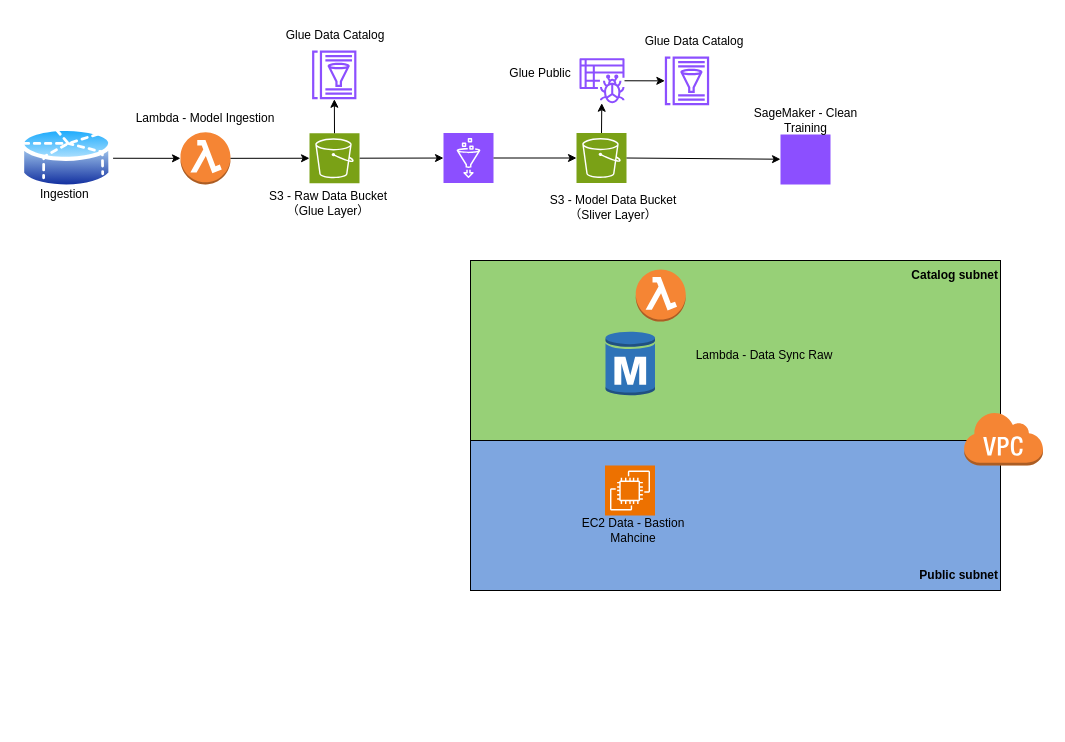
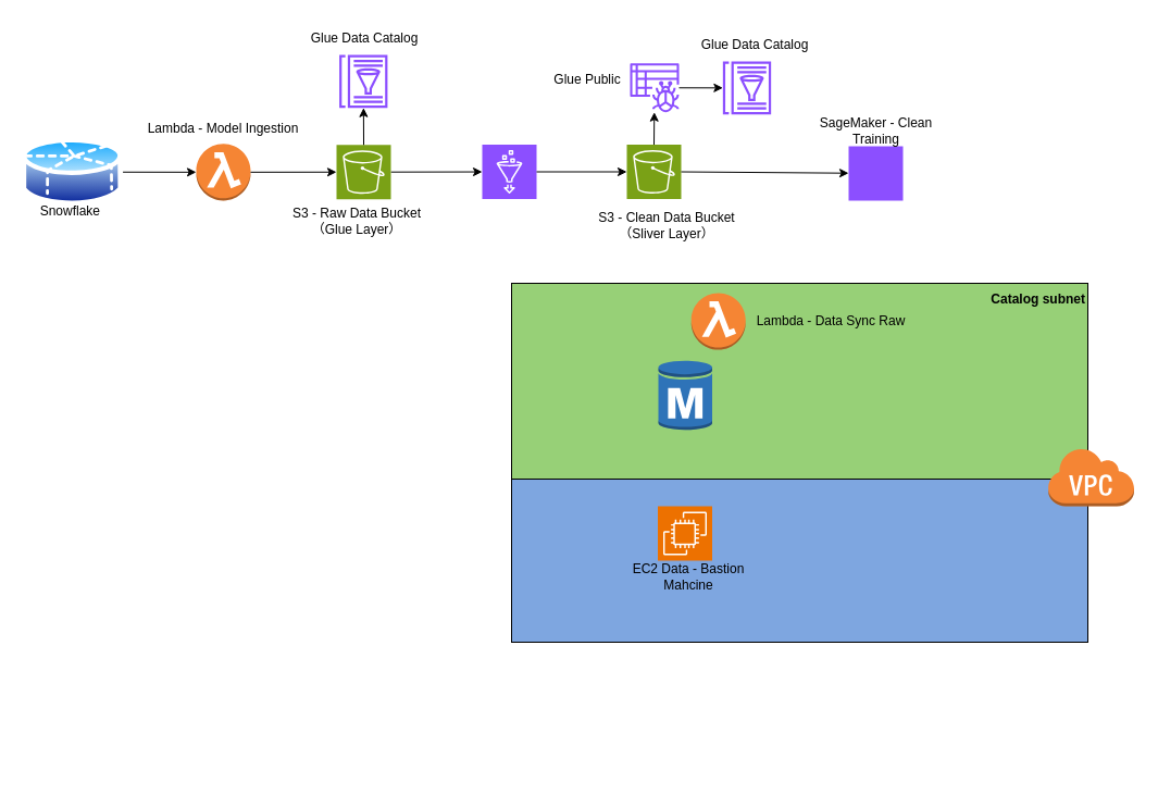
- <mxCell id="8" value="Ingestion&amp;nbsp;" style="text;html=1;align=center;verticalAlign=middle;whiteSpace=wrap;rounded=0;" parent="1" vertex="1"><mxGeometry x="36.29" y="178.5" width="60" height="30" as="geometry" /></mxCell>
+ <mxCell id="8" value="Snowflake&amp;nbsp;" style="text;html=1;align=center;verticalAlign=middle;whiteSpace=wrap;rounded=0;" parent="1" vertex="1"><mxGeometry x="36.29" y="178.5" width="60" height="30" as="geometry" /></mxCell>
- <mxCell id="26" value="S3 - Model Data Bucket&lt;div&gt;（Sliver Layer）&lt;/div&gt;" style="text;html=1;align=center;verticalAlign=middle;whiteSpace=wrap;rounded=0;" vertex="1" parent="1"><mxGeometry x="543" y="192" width="140" height="30" as="geometry" /></mxCell>
+ <mxCell id="26" value="S3 - Clean Data Bucket&lt;div&gt;（Sliver Layer）&lt;/div&gt;" style="text;html=1;align=center;verticalAlign=middle;whiteSpace=wrap;rounded=0;" vertex="1" parent="1"><mxGeometry x="543" y="192" width="140" height="30" as="geometry" /></mxCell>
- <mxCell id="12" value="Lambda - Data Sync Raw" style="text;html=1;align=center;verticalAlign=middle;whiteSpace=wrap;rounded=0;" parent="1" vertex="1"><mxGeometry x="694" y="340" width="140" height="30" as="geometry" /></mxCell>
+ <mxCell id="12" value="Lambda - Data Sync Raw" style="text;html=1;align=center;verticalAlign=middle;whiteSpace=wrap;rounded=0;" parent="1" vertex="1"><mxGeometry x="694" y="280" width="140" height="30" as="geometry" /></mxCell>
- <mxCell id="21" value="Public subnet" style="text;html=1;align=right;verticalAlign=middle;whiteSpace=wrap;rounded=0;fontStyle=1" parent="1" vertex="1"><mxGeometry x="860" y="560" width="140" height="30" as="geometry" /></mxCell>
